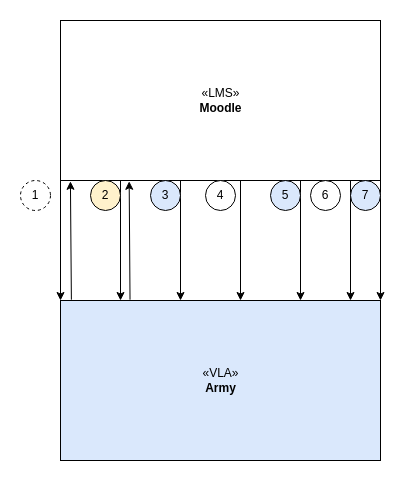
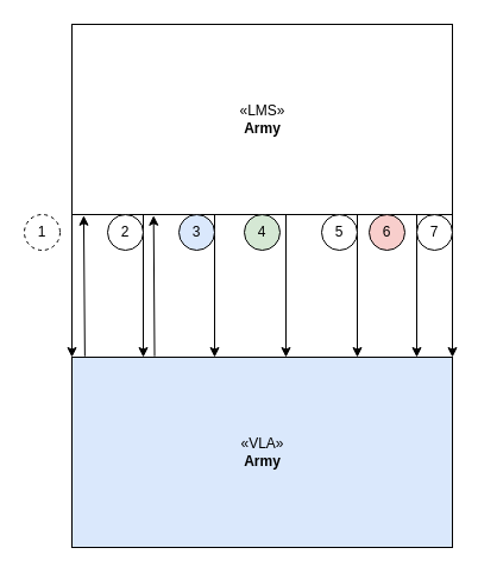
- <mxCell id="3" value="«LMS»&lt;br&gt;&lt;b&gt;Moodle&lt;/b&gt;" style="html=1;" parent="1" vertex="1"><mxGeometry x="60" width="320" height="160" as="geometry" y="20" /></mxCell>
+ <mxCell id="3" value="«LMS»&lt;br&gt;&lt;b&gt;Army&lt;/b&gt;" style="html=1;" parent="1" vertex="1"><mxGeometry x="60" width="320" height="160" as="geometry" y="20" /></mxCell>
- <mxCell id="9" value="2" style="ellipse;whiteSpace=wrap;html=1;fillColor=#fff2cc;" parent="1" vertex="1"><mxGeometry x="90" y="180" width="30" height="30" as="geometry" /></mxCell>
+ <mxCell id="9" value="2" style="ellipse;whiteSpace=wrap;html=1;" parent="1" vertex="1"><mxGeometry x="90" y="180" width="30" height="30" as="geometry" /></mxCell>
- <mxCell id="13" value="4" style="ellipse;whiteSpace=wrap;html=1;" parent="1" vertex="1"><mxGeometry x="205" y="180" width="30" height="30" as="geometry" /></mxCell>
+ <mxCell id="13" value="4" style="ellipse;whiteSpace=wrap;html=1;fillColor=#d5e8d4;" parent="1" vertex="1"><mxGeometry x="205" y="180" width="30" height="30" as="geometry" /></mxCell>
- <mxCell id="15" value="5" style="ellipse;whiteSpace=wrap;html=1;fillColor=#dae8fc;" parent="1" vertex="1"><mxGeometry x="270" y="180" width="30" height="30" as="geometry" /></mxCell>
+ <mxCell id="15" value="5" style="ellipse;whiteSpace=wrap;html=1;" parent="1" vertex="1"><mxGeometry x="270" y="180" width="30" height="30" as="geometry" /></mxCell>
- <mxCell id="17" value="6" style="ellipse;whiteSpace=wrap;html=1;" parent="1" vertex="1"><mxGeometry x="310" y="180" width="30" height="30" as="geometry" /></mxCell>
+ <mxCell id="17" value="6" style="ellipse;whiteSpace=wrap;html=1;fillColor=#f8cecc;" parent="1" vertex="1"><mxGeometry x="310" y="180" width="30" height="30" as="geometry" /></mxCell>
- <mxCell id="19" value="7" style="ellipse;whiteSpace=wrap;html=1;fillColor=#dae8fc;" parent="1" vertex="1"><mxGeometry x="350" y="180" width="30" height="30" as="geometry" /></mxCell>
+ <mxCell id="19" value="7" style="ellipse;whiteSpace=wrap;html=1;" parent="1" vertex="1"><mxGeometry x="350" y="180" width="30" height="30" as="geometry" /></mxCell>
